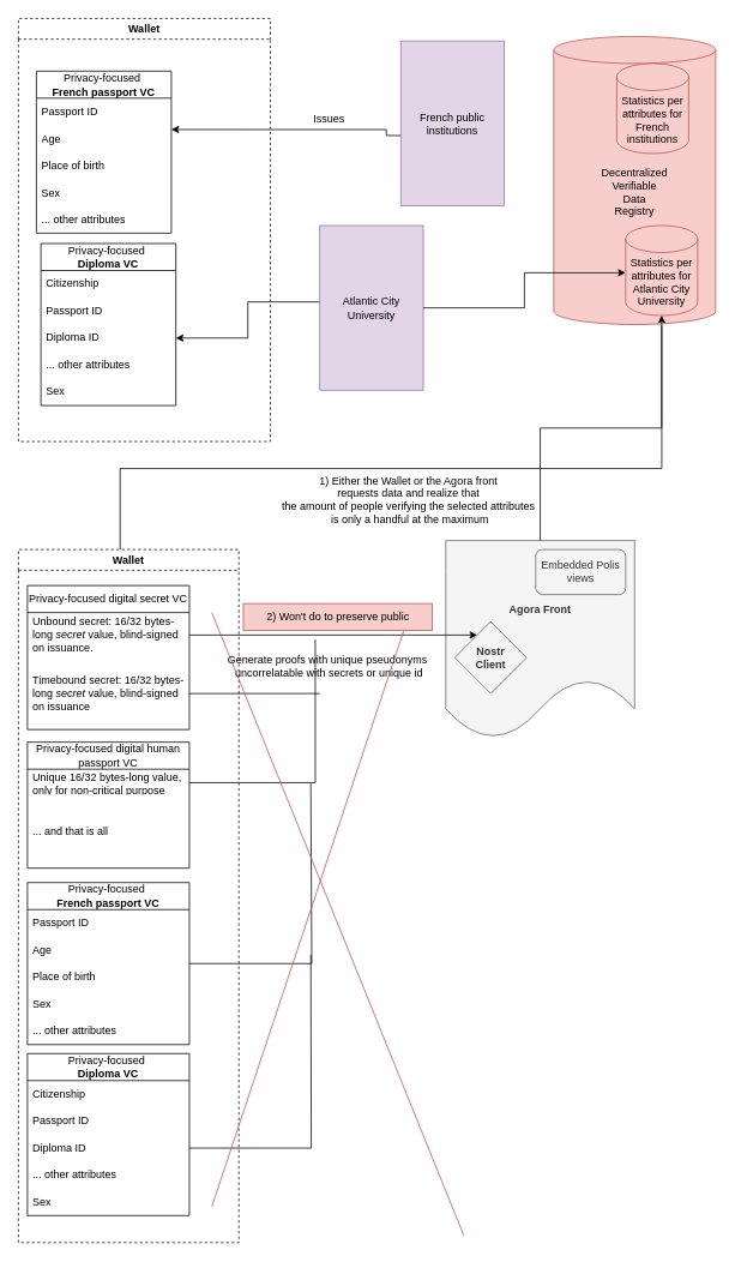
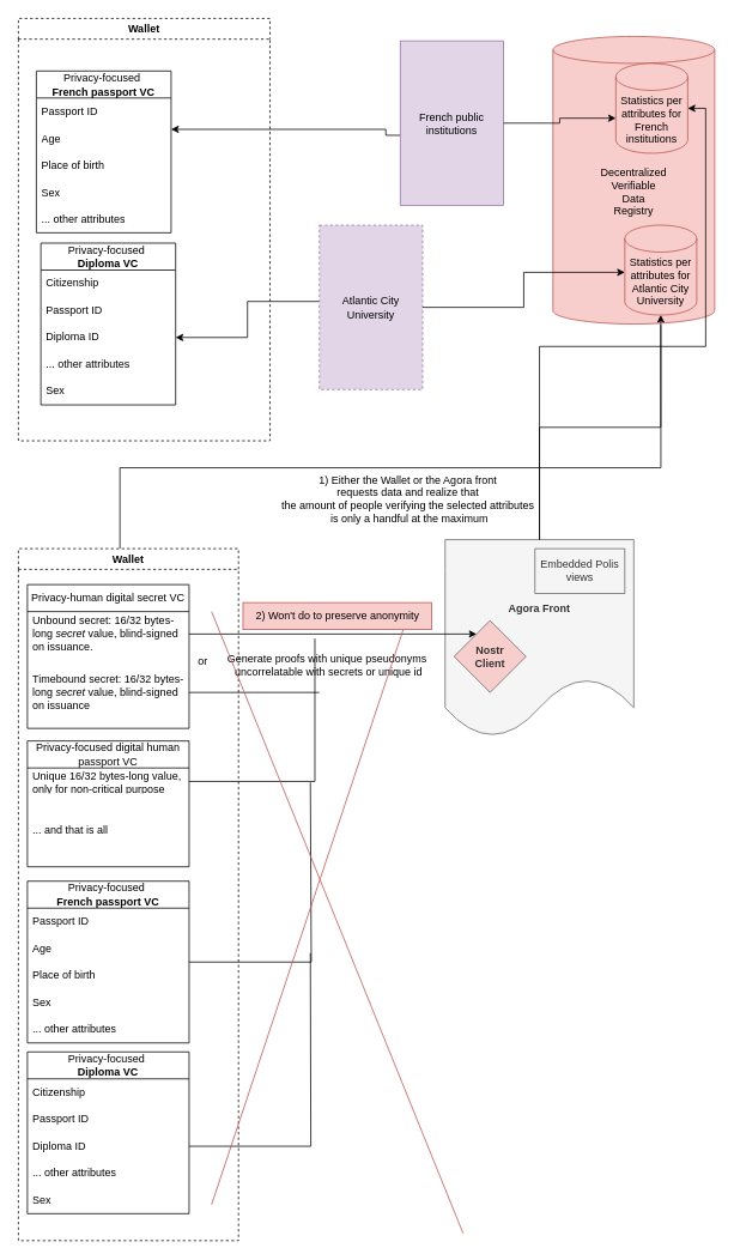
- <mxCell id="12" value="Issues" style="text;html=1;align=center;verticalAlign=middle;resizable=0;points=[];autosize=1;strokeColor=none;fillColor=none;" parent="1" vertex="1"><mxGeometry x="335" y="116.5" width="60" height="30" as="geometry" /></mxCell>
+ <mxCell id="50" style="edgeStyle=orthogonalEdgeStyle;rounded=0;orthogonalLoop=1;jettySize=auto;html=1;entryX=0;entryY=0.61;entryDx=0;entryDy=0;entryPerimeter=0;" parent="1" source="41" target="54" edge="1"><mxGeometry relative="1" as="geometry"><mxPoint x="729" y="131" as="targetPoint" /></mxGeometry></mxCell>
- <mxCell id="40" value="&lt;div&gt;Atlantic City University&lt;/div&gt;" style="rounded=0;whiteSpace=wrap;html=1;fillColor=#e1d5e7;strokeColor=#9673a6;" parent="1" vertex="1"><mxGeometry x="355" y="250" width="115" height="183" as="geometry" /></mxCell>
+ <mxCell id="40" value="&lt;div&gt;Atlantic City University&lt;/div&gt;" style="rounded=0;whiteSpace=wrap;html=1;fillColor=#e1d5e7;strokeColor=#9673a6;dashed=1;" parent="1" vertex="1"><mxGeometry x="355" y="250" width="115" height="183" as="geometry" /></mxCell>
+ <mxCell id="59" style="edgeStyle=orthogonalEdgeStyle;rounded=0;orthogonalLoop=1;jettySize=auto;html=1;entryX=1;entryY=0.5;entryDx=0;entryDy=0;entryPerimeter=0;" edge="1" parent="1" source="2" target="54"><mxGeometry relative="1" as="geometry" /></mxCell>
- <mxCell id="52" value="Embedded Polis views" style="rounded=1;whiteSpace=wrap;html=1;fillColor=#f5f5f5;fontColor=#333333;strokeColor=#666666;" parent="1" vertex="1"><mxGeometry x="595" y="610" width="100" height="50" as="geometry" /></mxCell>
+ <mxCell id="52" value="Embedded Polis views" style="whiteSpace=wrap;html=1;fillColor=#f5f5f5;fontColor=#333333;strokeColor=#666666;rounded=0;" parent="1" vertex="1"><mxGeometry x="595" y="610" width="100" height="50" as="geometry" /></mxCell>
- <mxCell id="13" value="Privacy-focused digital secret VC" style="swimlane;fontStyle=0;childLayout=stackLayout;horizontal=1;startSize=30;horizontalStack=0;resizeParent=1;resizeParentMax=0;resizeLast=0;collapsible=1;marginBottom=0;whiteSpace=wrap;html=1;" parent="1" vertex="1"><mxGeometry x="30" y="650" width="180" height="160" as="geometry" /></mxCell>
+ <mxCell id="13" value="Privacy-human digital secret VC" style="swimlane;fontStyle=0;childLayout=stackLayout;horizontal=1;startSize=30;horizontalStack=0;resizeParent=1;resizeParentMax=0;resizeLast=0;collapsible=1;marginBottom=0;whiteSpace=wrap;html=1;" parent="1" vertex="1"><mxGeometry x="30" y="650" width="180" height="160" as="geometry" /></mxCell>
- <mxCell id="60" value="2) Won't do to preserve public" style="text;html=1;align=center;verticalAlign=middle;resizable=0;points=[];autosize=1;strokeColor=#b85450;fillColor=#f8cecc;" vertex="1" parent="1"><mxGeometry x="270" y="670" width="210" height="30" as="geometry" /></mxCell>
+ <mxCell id="60" value="2) Won't do to preserve anonymity" style="text;html=1;align=center;verticalAlign=middle;resizable=0;points=[];autosize=1;strokeColor=#b85450;fillColor=#f8cecc;" vertex="1" parent="1"><mxGeometry x="270" y="670" width="210" height="30" as="geometry" /></mxCell>
- <mxCell id="18" value="&lt;b&gt;Nostr&lt;/b&gt;&lt;div&gt;&lt;b&gt;Client&lt;/b&gt;&lt;/div&gt;" style="rhombus;whiteSpace=wrap;html=1;fillColor=#f5f5f5;fontColor=#333333;strokeColor=#666666;" parent="1" vertex="1"><mxGeometry x="505" y="690" width="80" height="80" as="geometry" /></mxCell>
+ <mxCell id="18" value="&lt;b&gt;Nostr&lt;/b&gt;&lt;div&gt;&lt;b&gt;Client&lt;/b&gt;&lt;/div&gt;" style="rhombus;whiteSpace=wrap;html=1;fillColor=#f8cecc;fontColor=#333333;strokeColor=#666666;" parent="1" vertex="1"><mxGeometry x="505" y="690" width="80" height="80" as="geometry" /></mxCell>
+ <mxCell id="19" value="or" style="text;html=1;align=center;verticalAlign=middle;resizable=0;points=[];autosize=1;strokeColor=none;fillColor=none;" parent="1" vertex="1"><mxGeometry x="210" y="720" width="30" height="30" as="geometry" /></mxCell>
